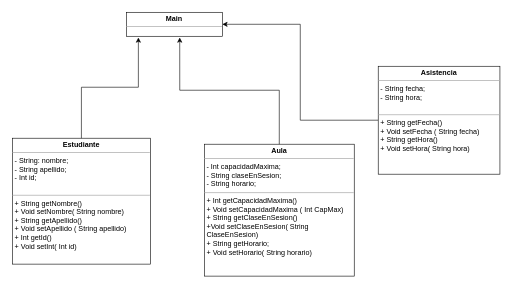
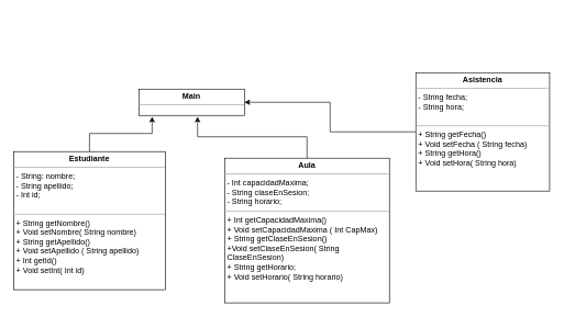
- <mxCell id="6" value="&lt;p style=&quot;margin:0px;margin-top:4px;text-align:center;&quot;&gt;&lt;b&gt;Main&lt;/b&gt;&lt;/p&gt;&lt;hr size=&quot;1&quot;&gt;&lt;p style=&quot;margin:0px;margin-left:4px;&quot;&gt;&lt;br&gt;&lt;/p&gt;&lt;hr size=&quot;1&quot;&gt;&lt;p style=&quot;margin:0px;margin-left:4px;&quot;&gt;&lt;br&gt;&lt;/p&gt;" style="verticalAlign=top;align=left;overflow=fill;fontSize=12;fontFamily=Helvetica;html=1;whiteSpace=wrap;" vertex="1" parent="1"><mxGeometry x="210" y="20" width="160" height="40" as="geometry" /></mxCell>
+ <mxCell id="6" value="&lt;p style=&quot;margin:0px;margin-top:4px;text-align:center;&quot;&gt;&lt;b&gt;Main&lt;/b&gt;&lt;/p&gt;&lt;hr size=&quot;1&quot;&gt;&lt;p style=&quot;margin:0px;margin-left:4px;&quot;&gt;&lt;br&gt;&lt;/p&gt;&lt;hr size=&quot;1&quot;&gt;&lt;p style=&quot;margin:0px;margin-left:4px;&quot;&gt;&lt;br&gt;&lt;/p&gt;" style="verticalAlign=top;align=left;overflow=fill;fontSize=12;fontFamily=Helvetica;html=1;whiteSpace=wrap;" vertex="1" parent="1"><mxGeometry x="210" y="135" width="160" height="40" as="geometry" /></mxCell>
